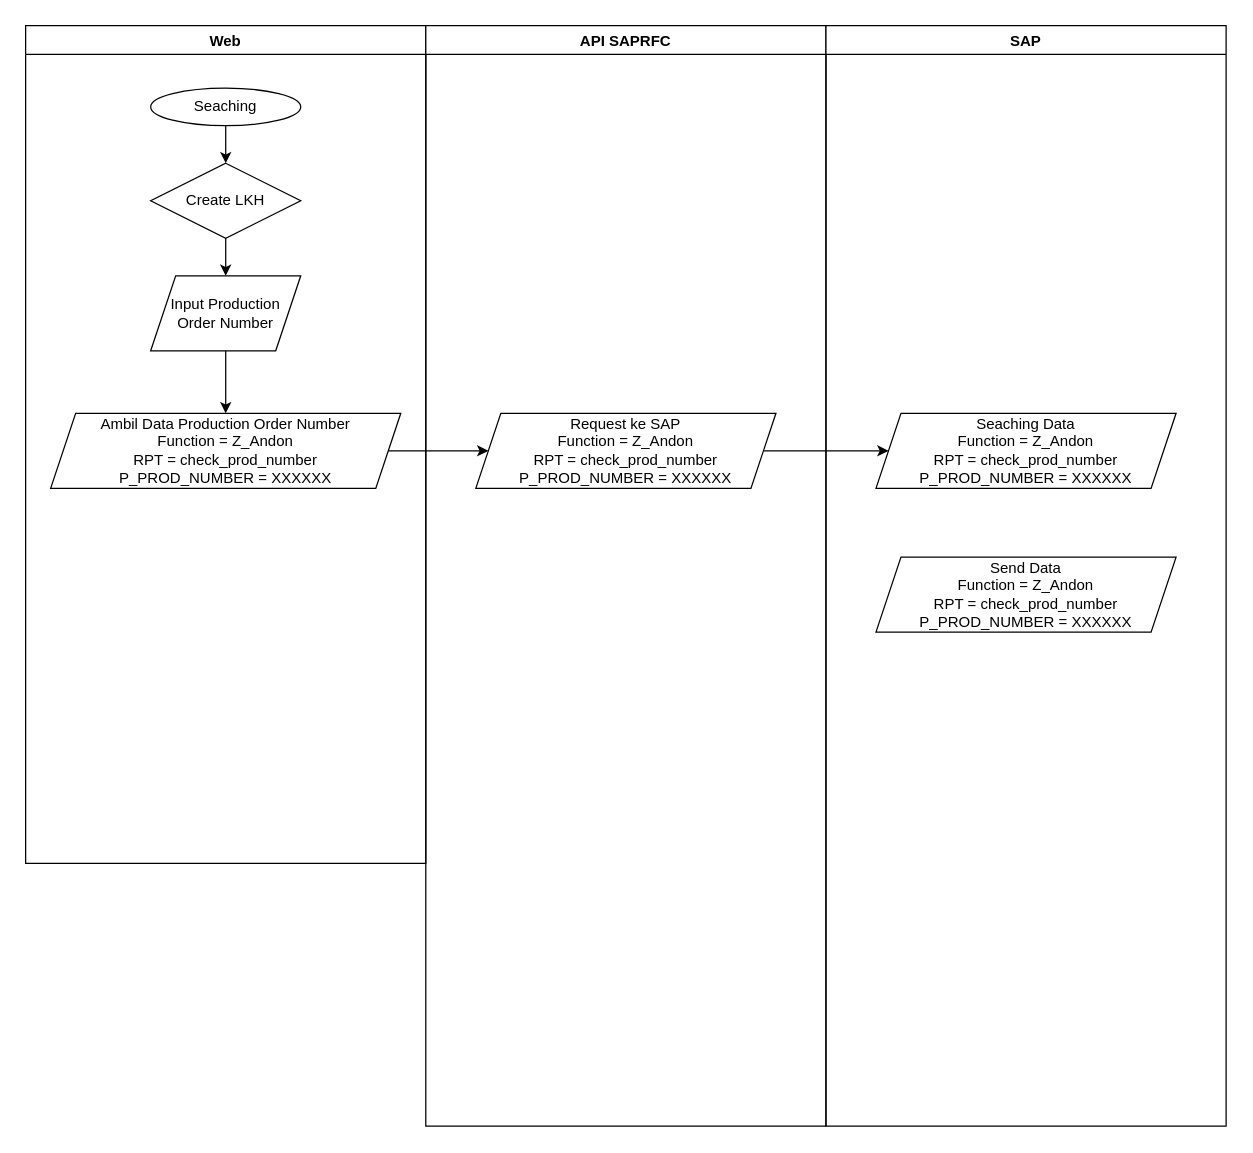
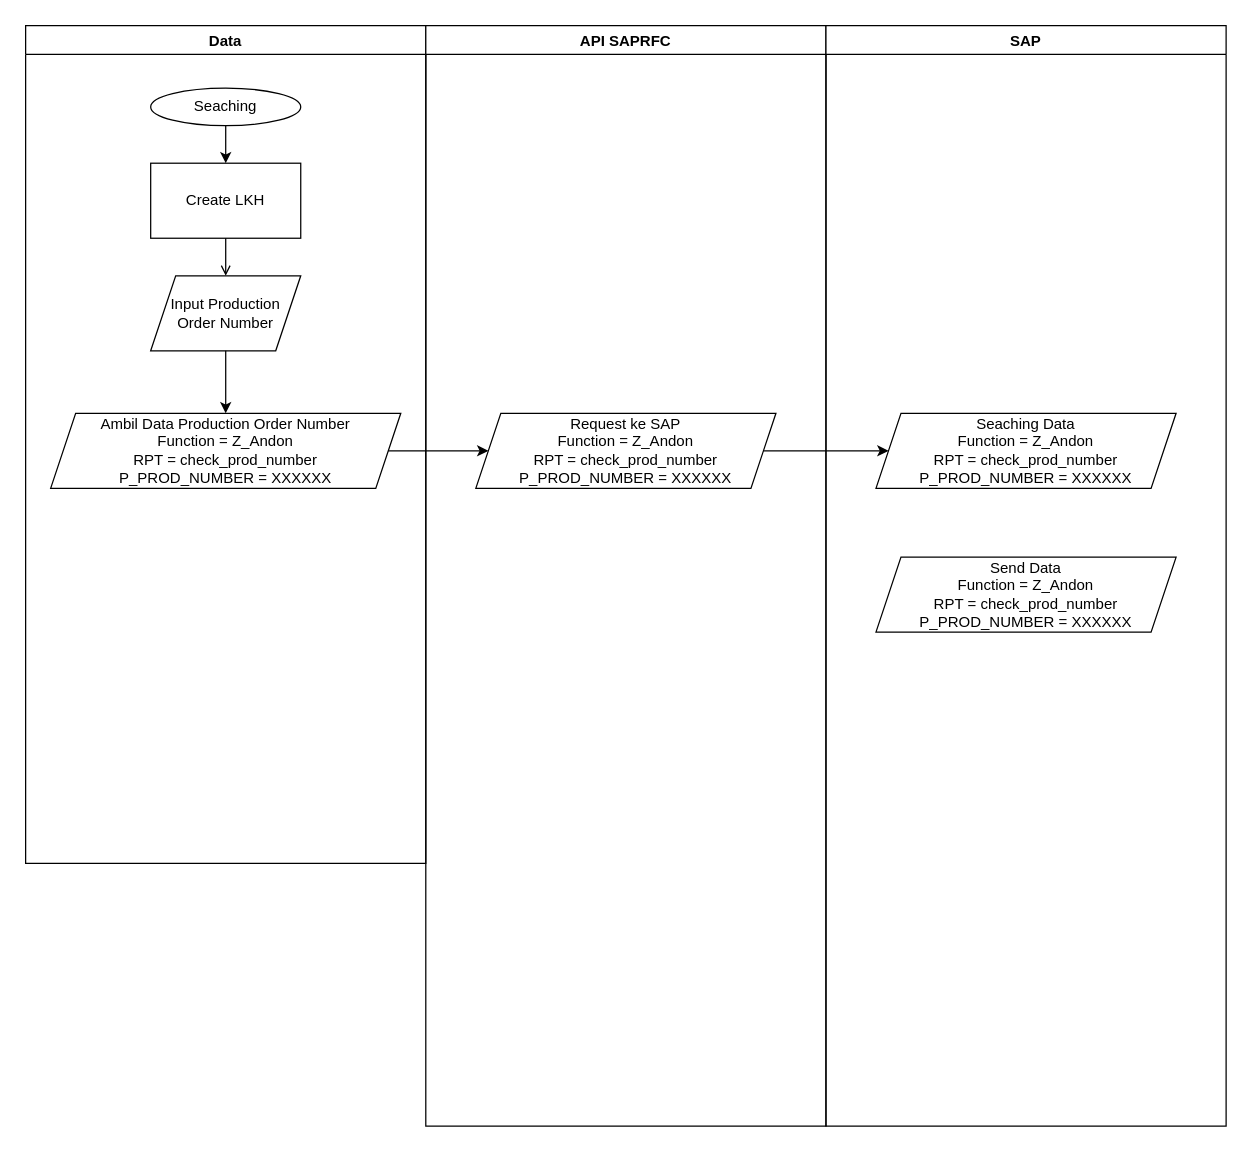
- <mxCell id="2" value="Web" style="swimlane;" vertex="1" parent="1"><mxGeometry x="20" y="20" width="320" height="670" as="geometry" /></mxCell>
+ <mxCell id="2" value="Data" style="swimlane;" vertex="1" parent="1"><mxGeometry x="20" y="20" width="320" height="670" as="geometry" /></mxCell>
- <mxCell id="4" value="Create LKH" style="rhombus;whiteSpace=wrap;html=1;" vertex="1" parent="2"><mxGeometry x="100" y="110" width="120" height="60" as="geometry" /></mxCell>
+ <mxCell id="4" value="Create LKH" style="whiteSpace=wrap;html=1;" vertex="1" parent="2"><mxGeometry x="100" y="110" width="120" height="60" as="geometry" /></mxCell>
- <mxCell id="7" value="" style="edgeStyle=orthogonalEdgeStyle;rounded=0;orthogonalLoop=1;jettySize=auto;html=1;" edge="1" parent="2" source="4" target="6"><mxGeometry relative="1" as="geometry" /></mxCell>
+ <mxCell id="7" value="" style="edgeStyle=orthogonalEdgeStyle;rounded=0;orthogonalLoop=1;jettySize=auto;html=1;endArrow=open;" edge="1" parent="2" source="4" target="6"><mxGeometry relative="1" as="geometry" /></mxCell>
